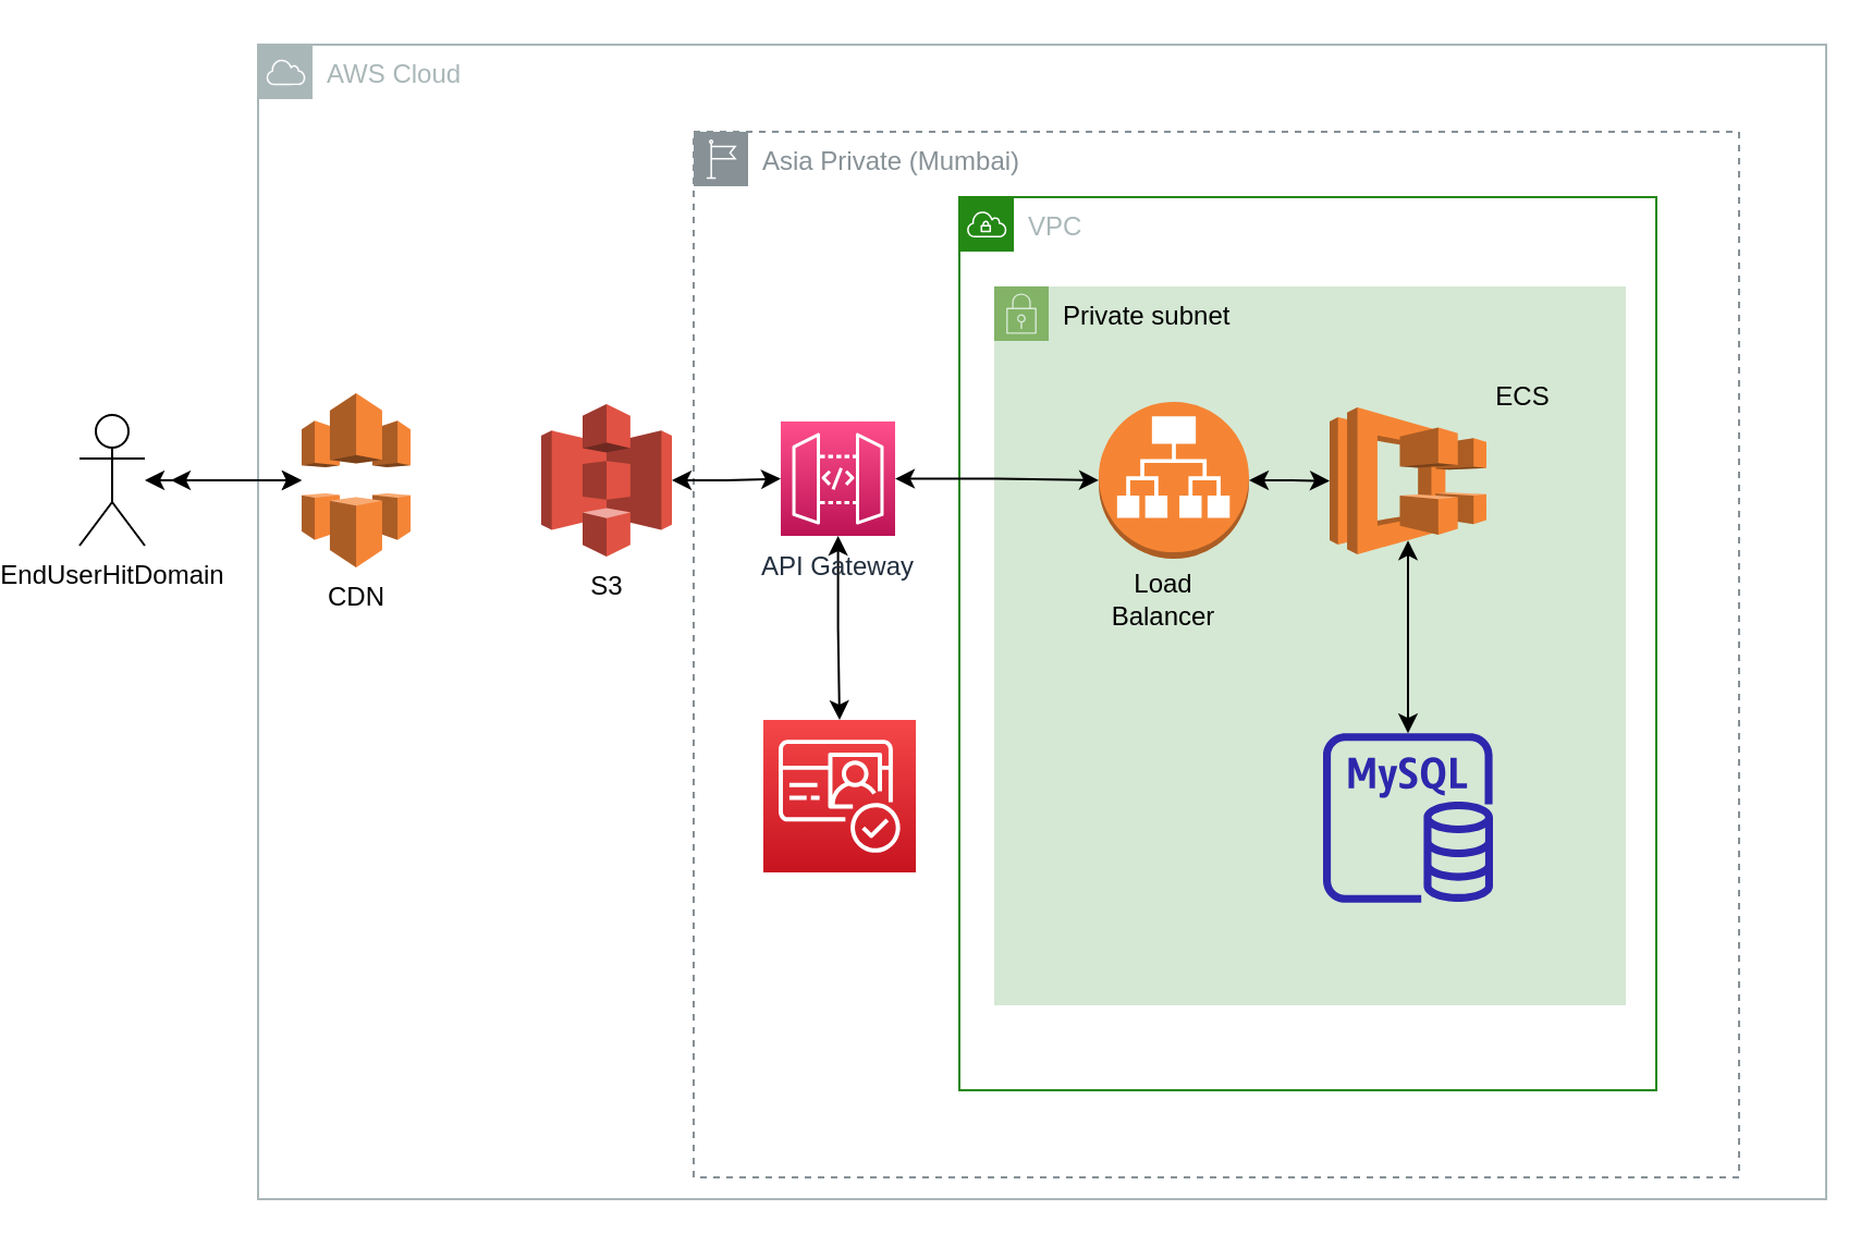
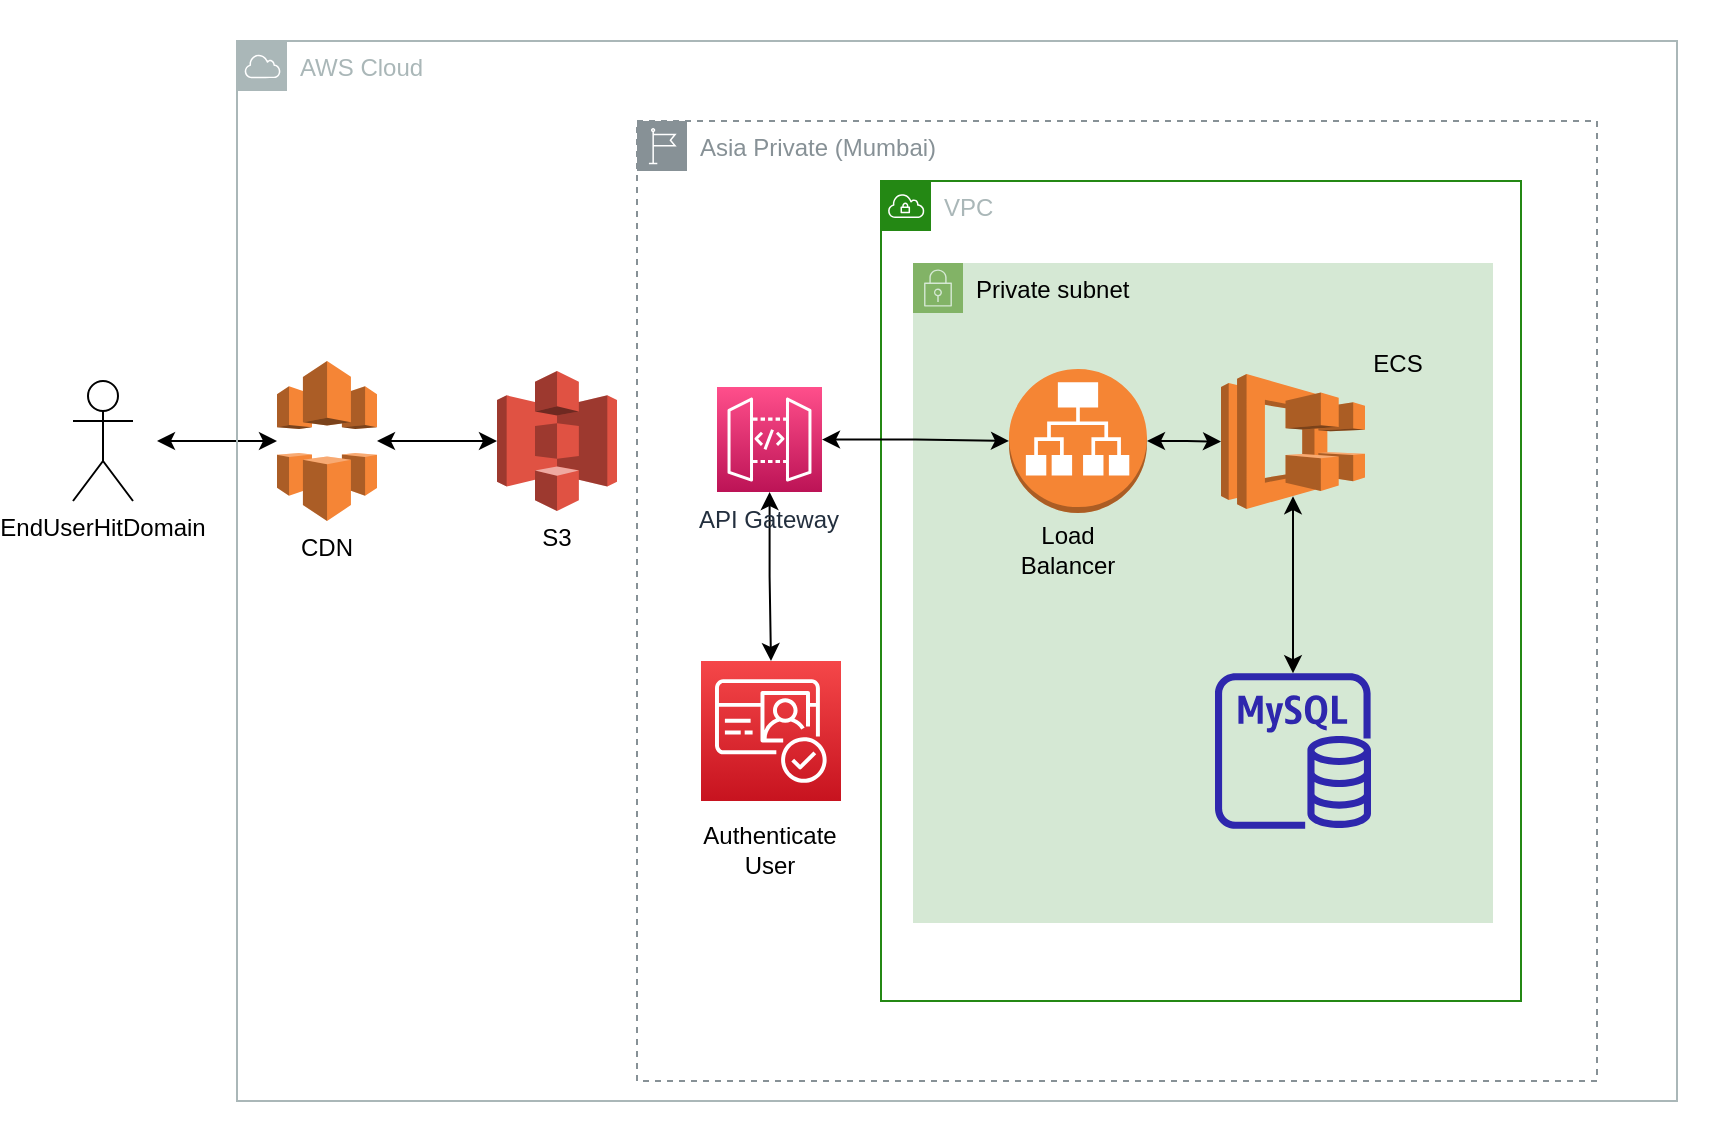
- <mxCell id="6" value="" style="edgeStyle=orthogonalEdgeStyle;rounded=0;orthogonalLoop=1;jettySize=auto;html=1;startArrow=classic;startFill=1;" edge="1" parent="1" source="7" target="2"><mxGeometry relative="1" as="geometry" /></mxCell>
+ <mxCell id="6" value="" style="edgeStyle=orthogonalEdgeStyle;rounded=0;orthogonalLoop=1;jettySize=auto;html=1;startArrow=classic;startFill=1;" edge="1" parent="1" source="7" target="9"><mxGeometry relative="1" as="geometry" /></mxCell>
- <mxCell id="8" value="" style="edgeStyle=orthogonalEdgeStyle;rounded=0;orthogonalLoop=1;jettySize=auto;html=1;startArrow=classic;startFill=1;" edge="1" parent="1" source="9" target="11"><mxGeometry relative="1" as="geometry" /></mxCell>
+ <mxCell id="13" value="Authenticate&lt;br&gt;User" style="text;html=1;strokeColor=none;fillColor=none;align=center;verticalAlign=middle;whiteSpace=wrap;rounded=0;" vertex="1" parent="1"><mxGeometry x="319" y="400" width="100" height="50" as="geometry" /></mxCell>
